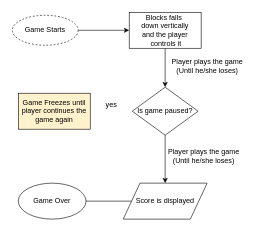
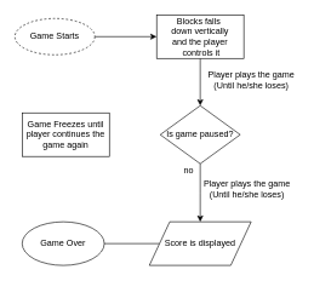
- <mxCell id="14" value="yes" style="text;html=1;align=center;verticalAlign=middle;resizable=0;points=[];autosize=1;" vertex="1" parent="1"><mxGeometry x="170" y="165" width="30" height="20" as="geometry" /></mxCell>
- <mxCell id="12" value="Game Freezes until player continues the game again" style="rounded=0;whiteSpace=wrap;html=1;fillColor=#fff2cc;" vertex="1" parent="1"><mxGeometry x="30" y="155" width="120" height="60" as="geometry" /></mxCell>
+ <mxCell id="12" value="Game Freezes until player continues the game again" style="rounded=0;whiteSpace=wrap;html=1;" vertex="1" parent="1"><mxGeometry x="30" y="155" width="120" height="60" as="geometry" /></mxCell>
+ <mxCell id="15" value="no" style="text;html=1;align=center;verticalAlign=middle;resizable=0;points=[];autosize=1;" vertex="1" parent="1"><mxGeometry x="244" y="225" width="30" height="20" as="geometry" /></mxCell>
